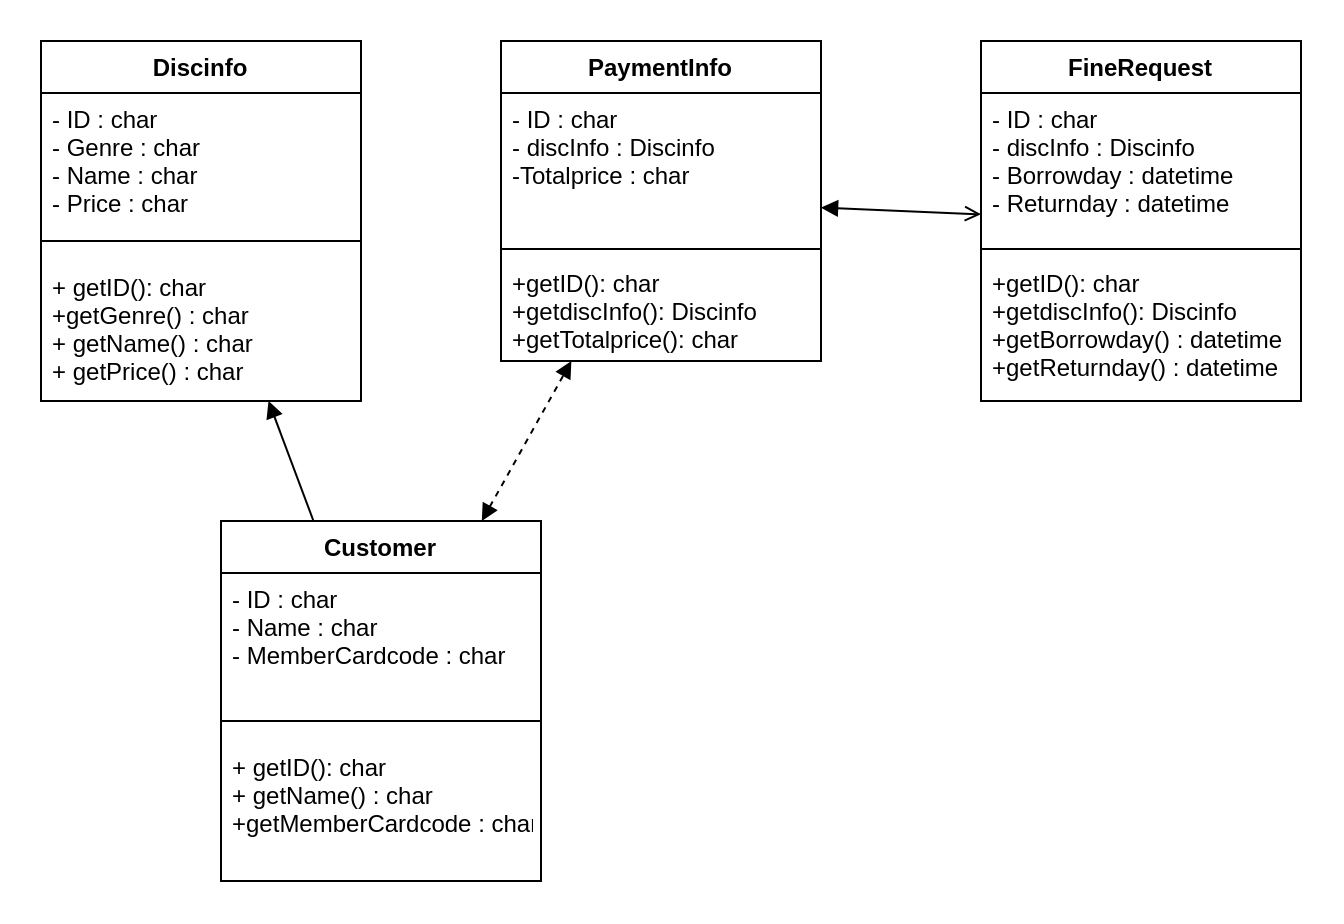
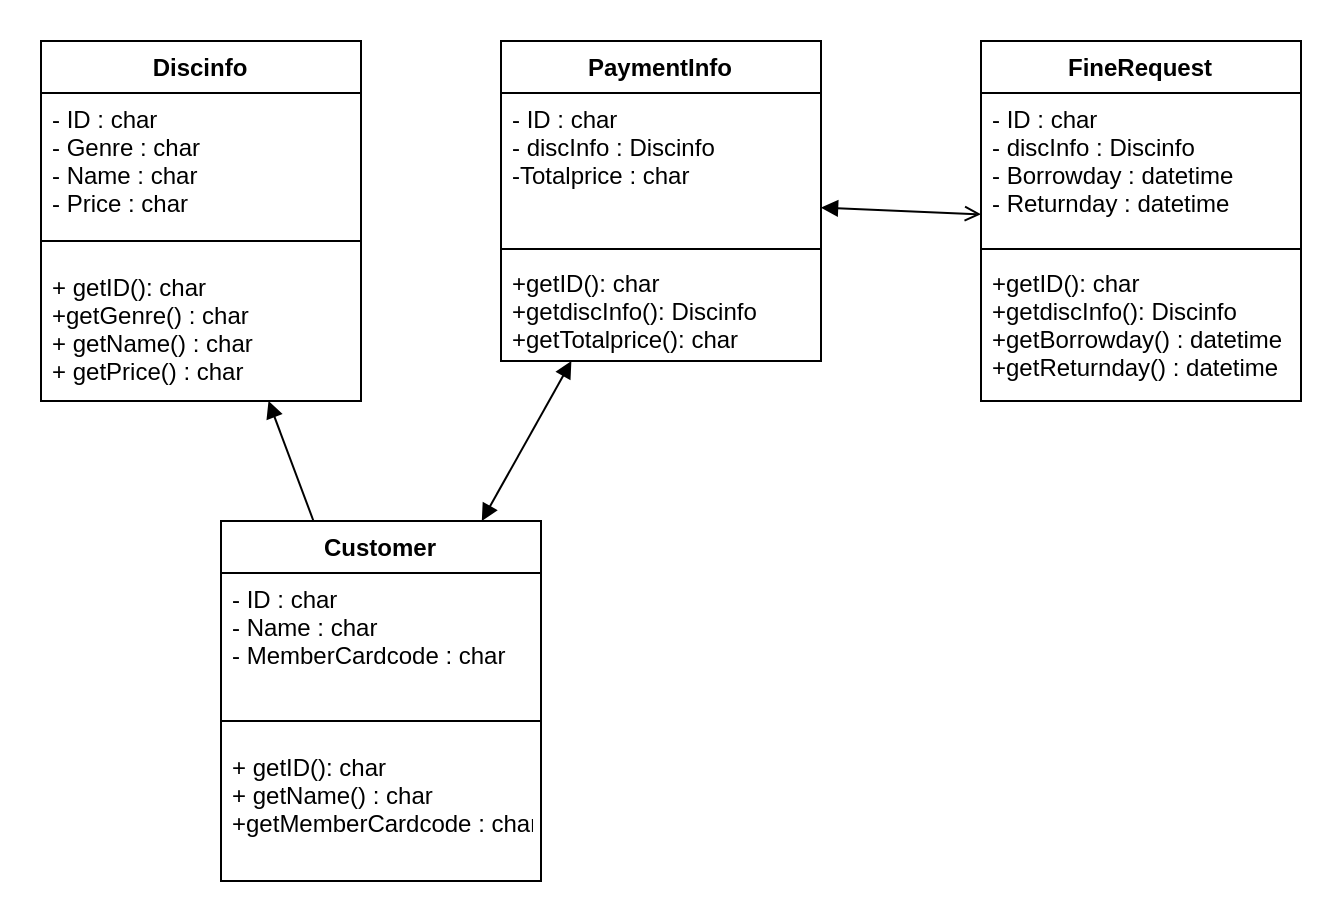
- <mxCell id="20" value="" style="endArrow=block;startArrow=block;endFill=1;startFill=1;html=1;dashed=1;" edge="1" parent="1" source="16" target="6"><mxGeometry width="160" relative="1" as="geometry"><mxPoint x="190" y="116.522" as="sourcePoint" /><mxPoint x="260" y="113.478" as="targetPoint" /></mxGeometry></mxCell>
+ <mxCell id="20" value="" style="endArrow=block;startArrow=block;endFill=1;startFill=1;html=1;" edge="1" parent="1" source="16" target="6"><mxGeometry width="160" relative="1" as="geometry"><mxPoint x="190" y="116.522" as="sourcePoint" /><mxPoint x="260" y="113.478" as="targetPoint" /></mxGeometry></mxCell>
